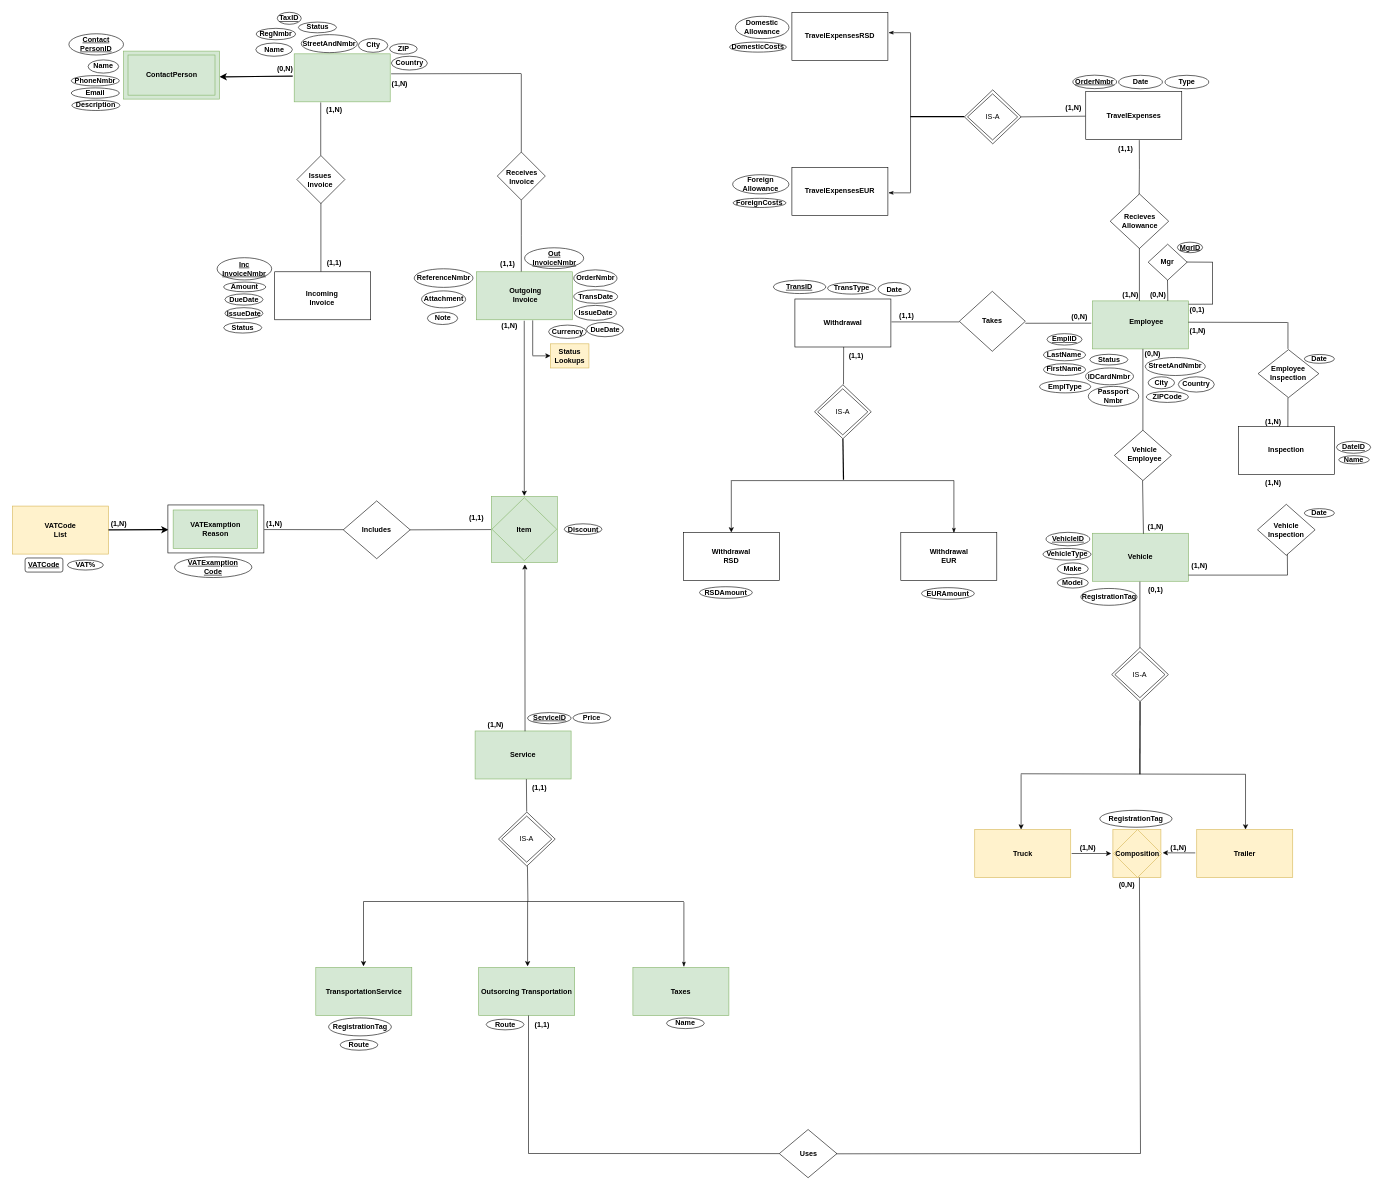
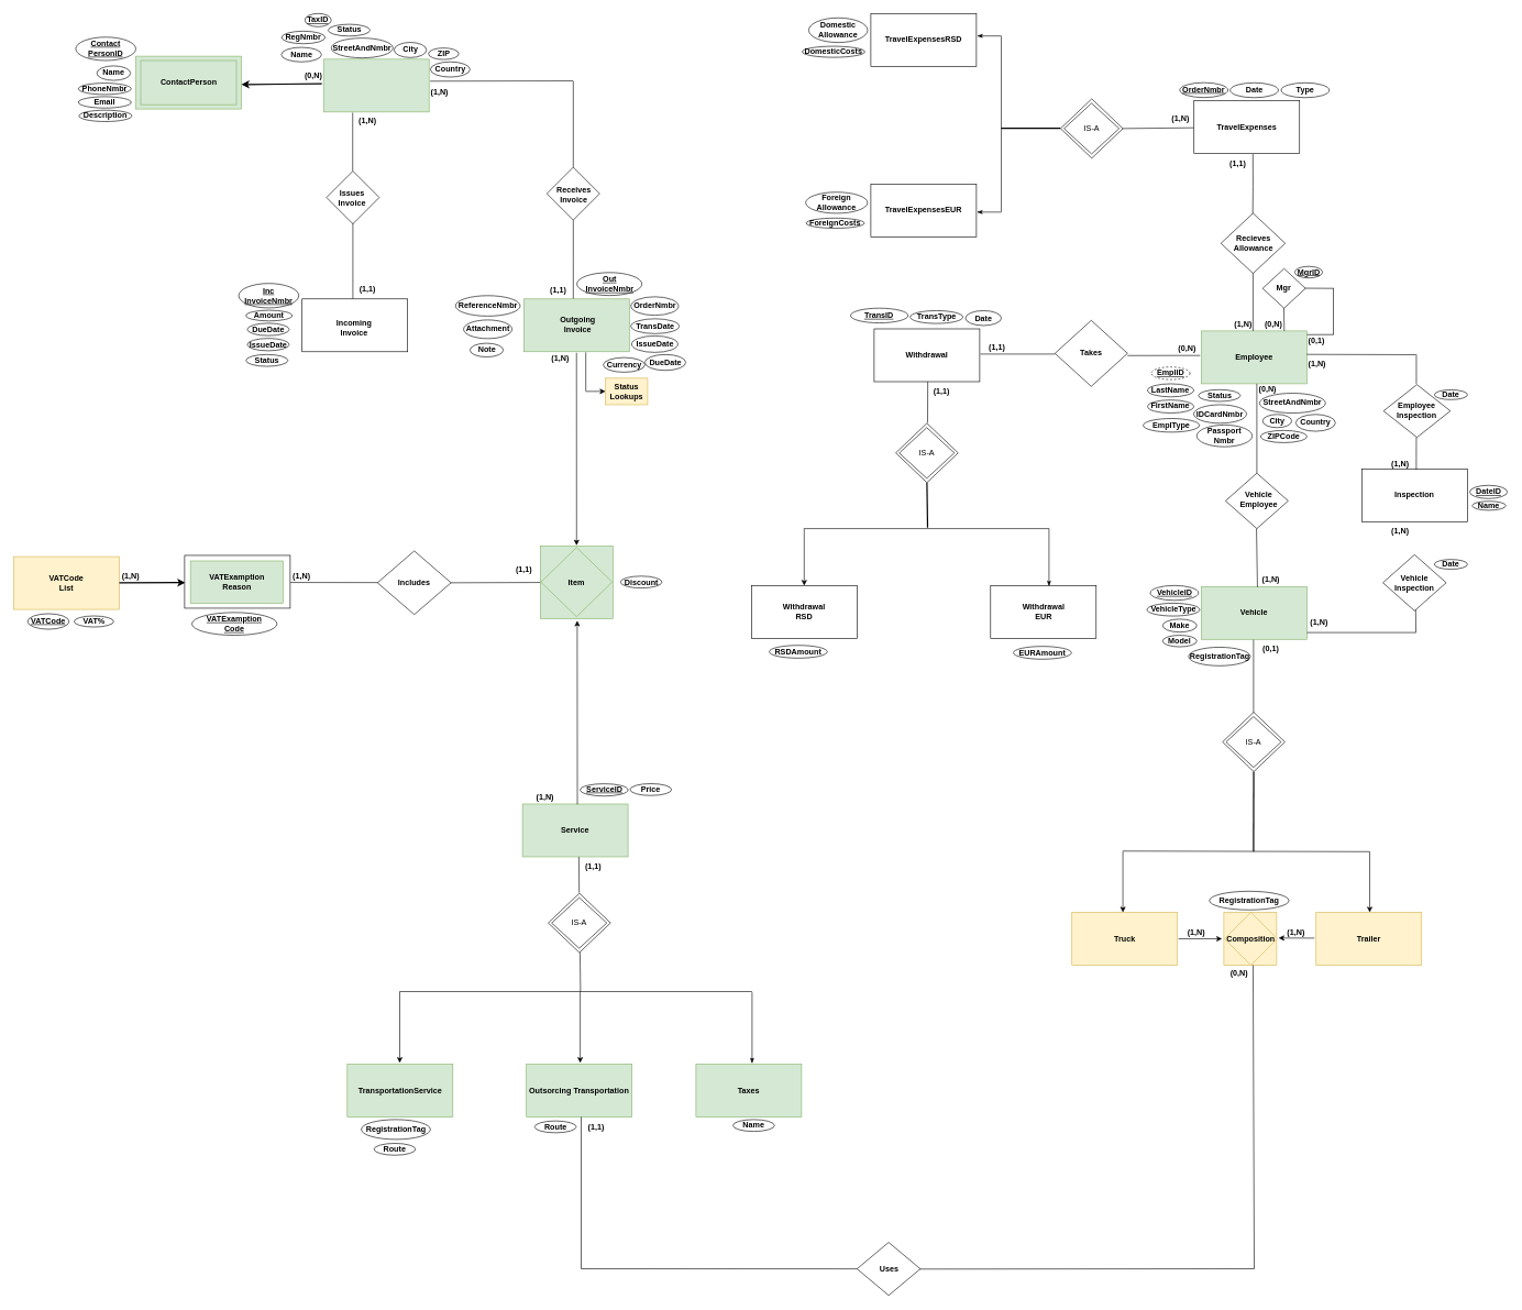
- <mxCell id="5" value="&lt;span&gt;Employee&lt;/span&gt;" style="text;html=1;align=center;verticalAlign=middle;whiteSpace=wrap;rounded=0;fontStyle=1" parent="1" vertex="1"><mxGeometry x="1865" y="513.5" width="90" height="45" as="geometry" /></mxCell>
+ <mxCell id="5" value="&lt;span&gt;Employee&lt;/span&gt;" style="text;html=1;align=center;verticalAlign=middle;whiteSpace=wrap;rounded=0;fontStyle=1" parent="1" vertex="1"><mxGeometry x="1855" y="518.5" width="90" height="45" as="geometry" /></mxCell>
- <mxCell id="51" value="&lt;span&gt;&lt;u&gt;EmplID&lt;/u&gt;&lt;/span&gt;" style="ellipse;whiteSpace=wrap;html=1;fontStyle=1" parent="1" vertex="1"><mxGeometry x="1744.12" y="555.61" width="58.5" height="19.05" as="geometry" /></mxCell>
+ <mxCell id="51" value="&lt;span&gt;&lt;u&gt;EmplID&lt;/u&gt;&lt;/span&gt;" style="ellipse;whiteSpace=wrap;html=1;fontStyle=1;dashed=1;" parent="1" vertex="1"><mxGeometry x="1744.12" y="555.61" width="58.5" height="19.05" as="geometry" /></mxCell>
- <mxCell id="126" value="VATCode" style="whiteSpace=wrap;html=1;fontStyle=5;rounded=1;" parent="1" vertex="1"><mxGeometry x="41" y="929.46" width="63" height="23.5" as="geometry" /></mxCell>
+ <mxCell id="126" value="VATCode" style="ellipse;whiteSpace=wrap;html=1;fontStyle=5" parent="1" vertex="1"><mxGeometry x="41" y="929.46" width="63" height="23.5" as="geometry" /></mxCell>
